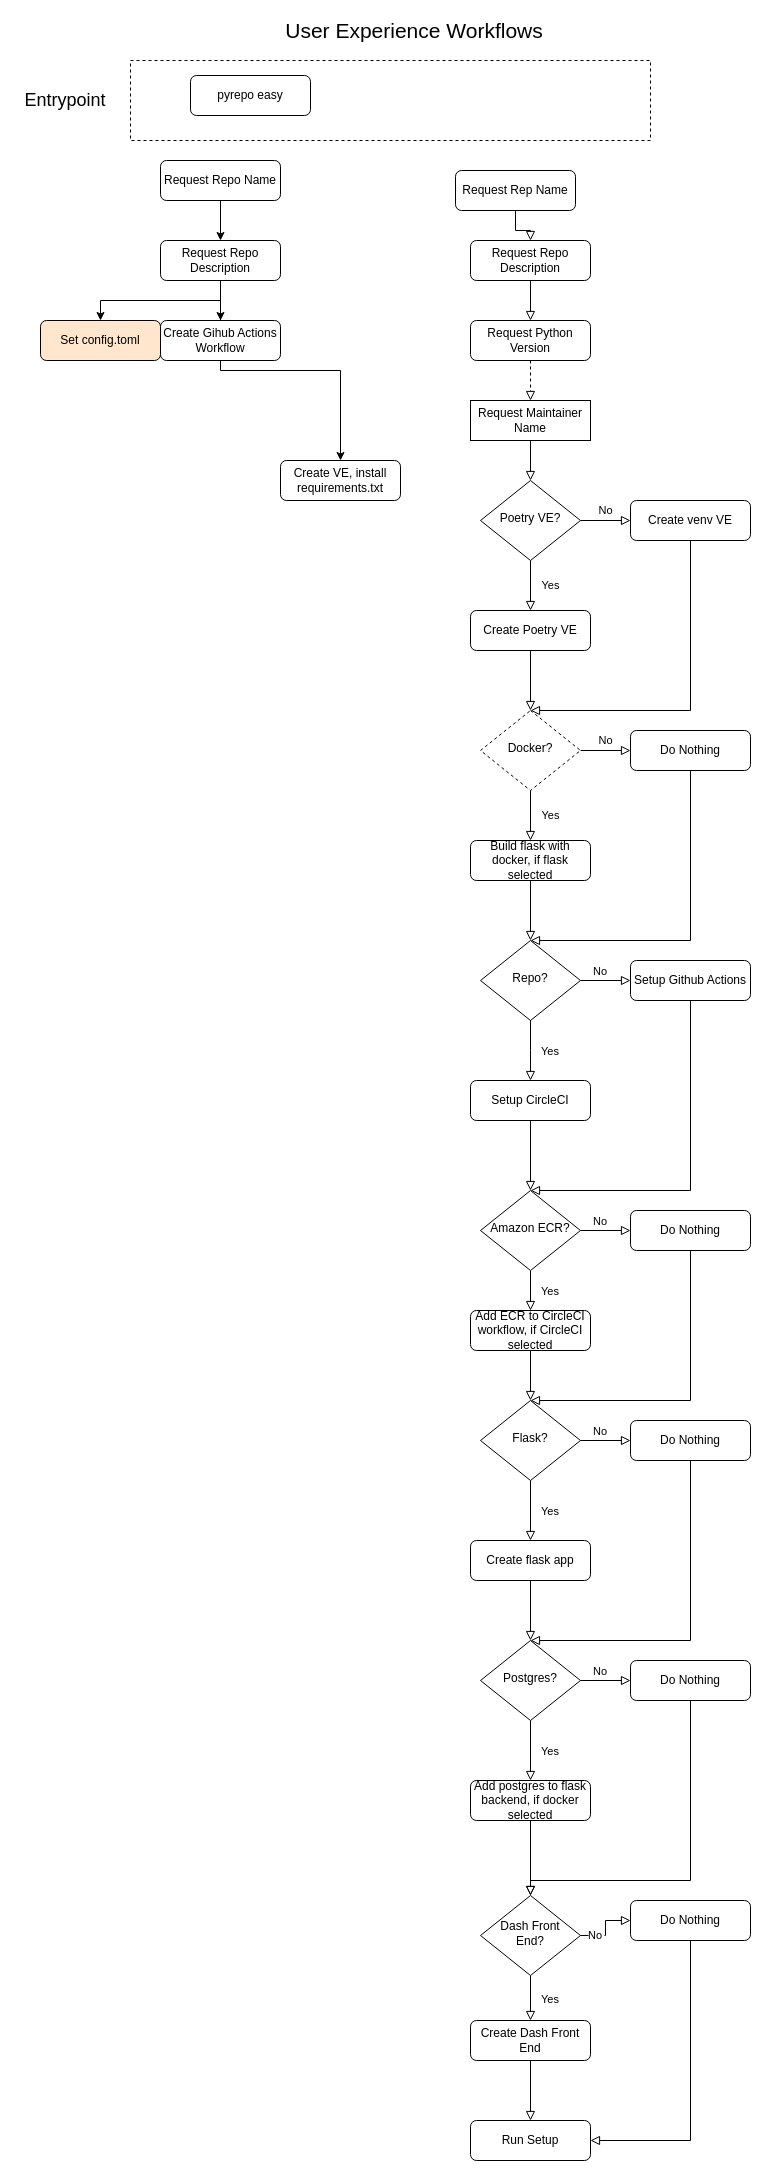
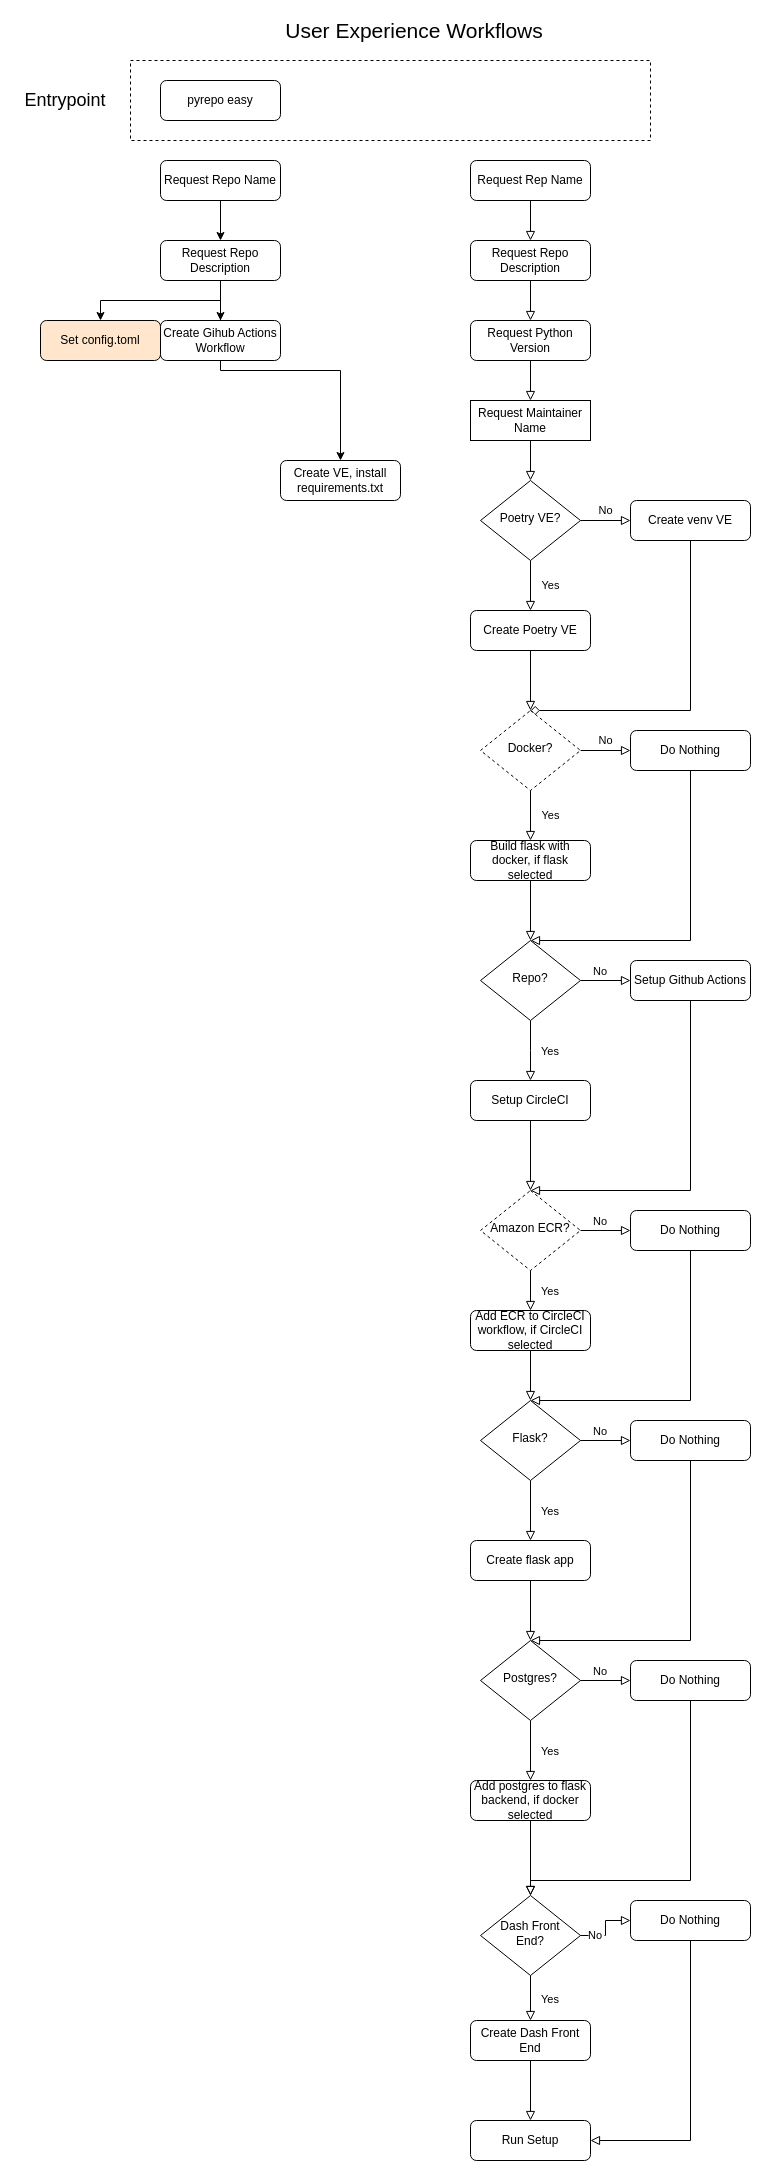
- <mxCell id="3" value="pyrepo easy" style="rounded=1;whiteSpace=wrap;html=1;fontSize=12;glass=0;strokeWidth=1;shadow=0;" parent="1" vertex="1"><mxGeometry x="190" y="75" width="120" height="40" as="geometry" /></mxCell>
+ <mxCell id="3" value="pyrepo easy" style="rounded=1;whiteSpace=wrap;html=1;fontSize=12;glass=0;strokeWidth=1;shadow=0;" parent="1" vertex="1"><mxGeometry x="160" y="80" width="120" height="40" as="geometry" /></mxCell>
- <mxCell id="19" value="Request Rep Name" style="whiteSpace=wrap;html=1;rounded=1;shadow=0;strokeWidth=1;glass=0;" vertex="1" parent="1"><mxGeometry x="455" y="170" width="120" height="40" as="geometry" /></mxCell>
+ <mxCell id="19" value="Request Rep Name" style="whiteSpace=wrap;html=1;rounded=1;shadow=0;strokeWidth=1;glass=0;" vertex="1" parent="1"><mxGeometry x="470" y="160" width="120" height="40" as="geometry" /></mxCell>
- <mxCell id="22" value="" style="edgeStyle=orthogonalEdgeStyle;rounded=0;orthogonalLoop=1;jettySize=auto;html=1;endArrow=block;endFill=0;endSize=7;dashed=1;" edge="1" parent="1" source="23" target="25"><mxGeometry relative="1" as="geometry" /></mxCell>
+ <mxCell id="22" value="" style="edgeStyle=orthogonalEdgeStyle;rounded=0;orthogonalLoop=1;jettySize=auto;html=1;endArrow=block;endFill=0;endSize=7;" edge="1" parent="1" source="23" target="25"><mxGeometry relative="1" as="geometry" /></mxCell>
- <mxCell id="26" value="No" style="edgeStyle=orthogonalEdgeStyle;rounded=0;jettySize=auto;orthogonalLoop=1;fontSize=11;endArrow=block;endFill=0;endSize=7;strokeWidth=1;shadow=0;labelBackgroundColor=none;exitX=0.5;exitY=1;exitDx=0;exitDy=0;entryX=0.5;entryY=0;entryDx=0;entryDy=0;noLabel=1;fontColor=none;" edge="1" parent="1" source="10" target="31"><mxGeometry x="-0.455" y="10" relative="1" as="geometry"><mxPoint as="offset" /><mxPoint x="590" y="564" as="sourcePoint" /><mxPoint x="530" y="700" as="targetPoint" /><Array as="points"><mxPoint x="690" y="710" /></Array></mxGeometry></mxCell>
+ <mxCell id="26" value="No" style="edgeStyle=orthogonalEdgeStyle;rounded=0;jettySize=auto;orthogonalLoop=1;fontSize=11;endArrow=diamond;endFill=0;endSize=7;strokeWidth=1;shadow=0;labelBackgroundColor=none;exitX=0.5;exitY=1;exitDx=0;exitDy=0;entryX=0.5;entryY=0;entryDx=0;entryDy=0;noLabel=1;fontColor=none;" edge="1" parent="1" source="10" target="31"><mxGeometry x="-0.455" y="10" relative="1" as="geometry"><mxPoint as="offset" /><mxPoint x="590" y="564" as="sourcePoint" /><mxPoint x="530" y="700" as="targetPoint" /><Array as="points"><mxPoint x="690" y="710" /></Array></mxGeometry></mxCell>
- <mxCell id="44" value="Amazon ECR?" style="rhombus;whiteSpace=wrap;html=1;shadow=0;fontFamily=Helvetica;fontSize=12;align=center;strokeWidth=1;spacing=6;spacingTop=-4;" vertex="1" parent="1"><mxGeometry x="480" y="1190" width="100" height="80" as="geometry" /></mxCell>
+ <mxCell id="44" value="Amazon ECR?" style="rhombus;whiteSpace=wrap;html=1;shadow=0;fontFamily=Helvetica;fontSize=12;align=center;strokeWidth=1;spacing=6;spacingTop=-4;dashed=1;" vertex="1" parent="1"><mxGeometry x="480" y="1190" width="100" height="80" as="geometry" /></mxCell>
